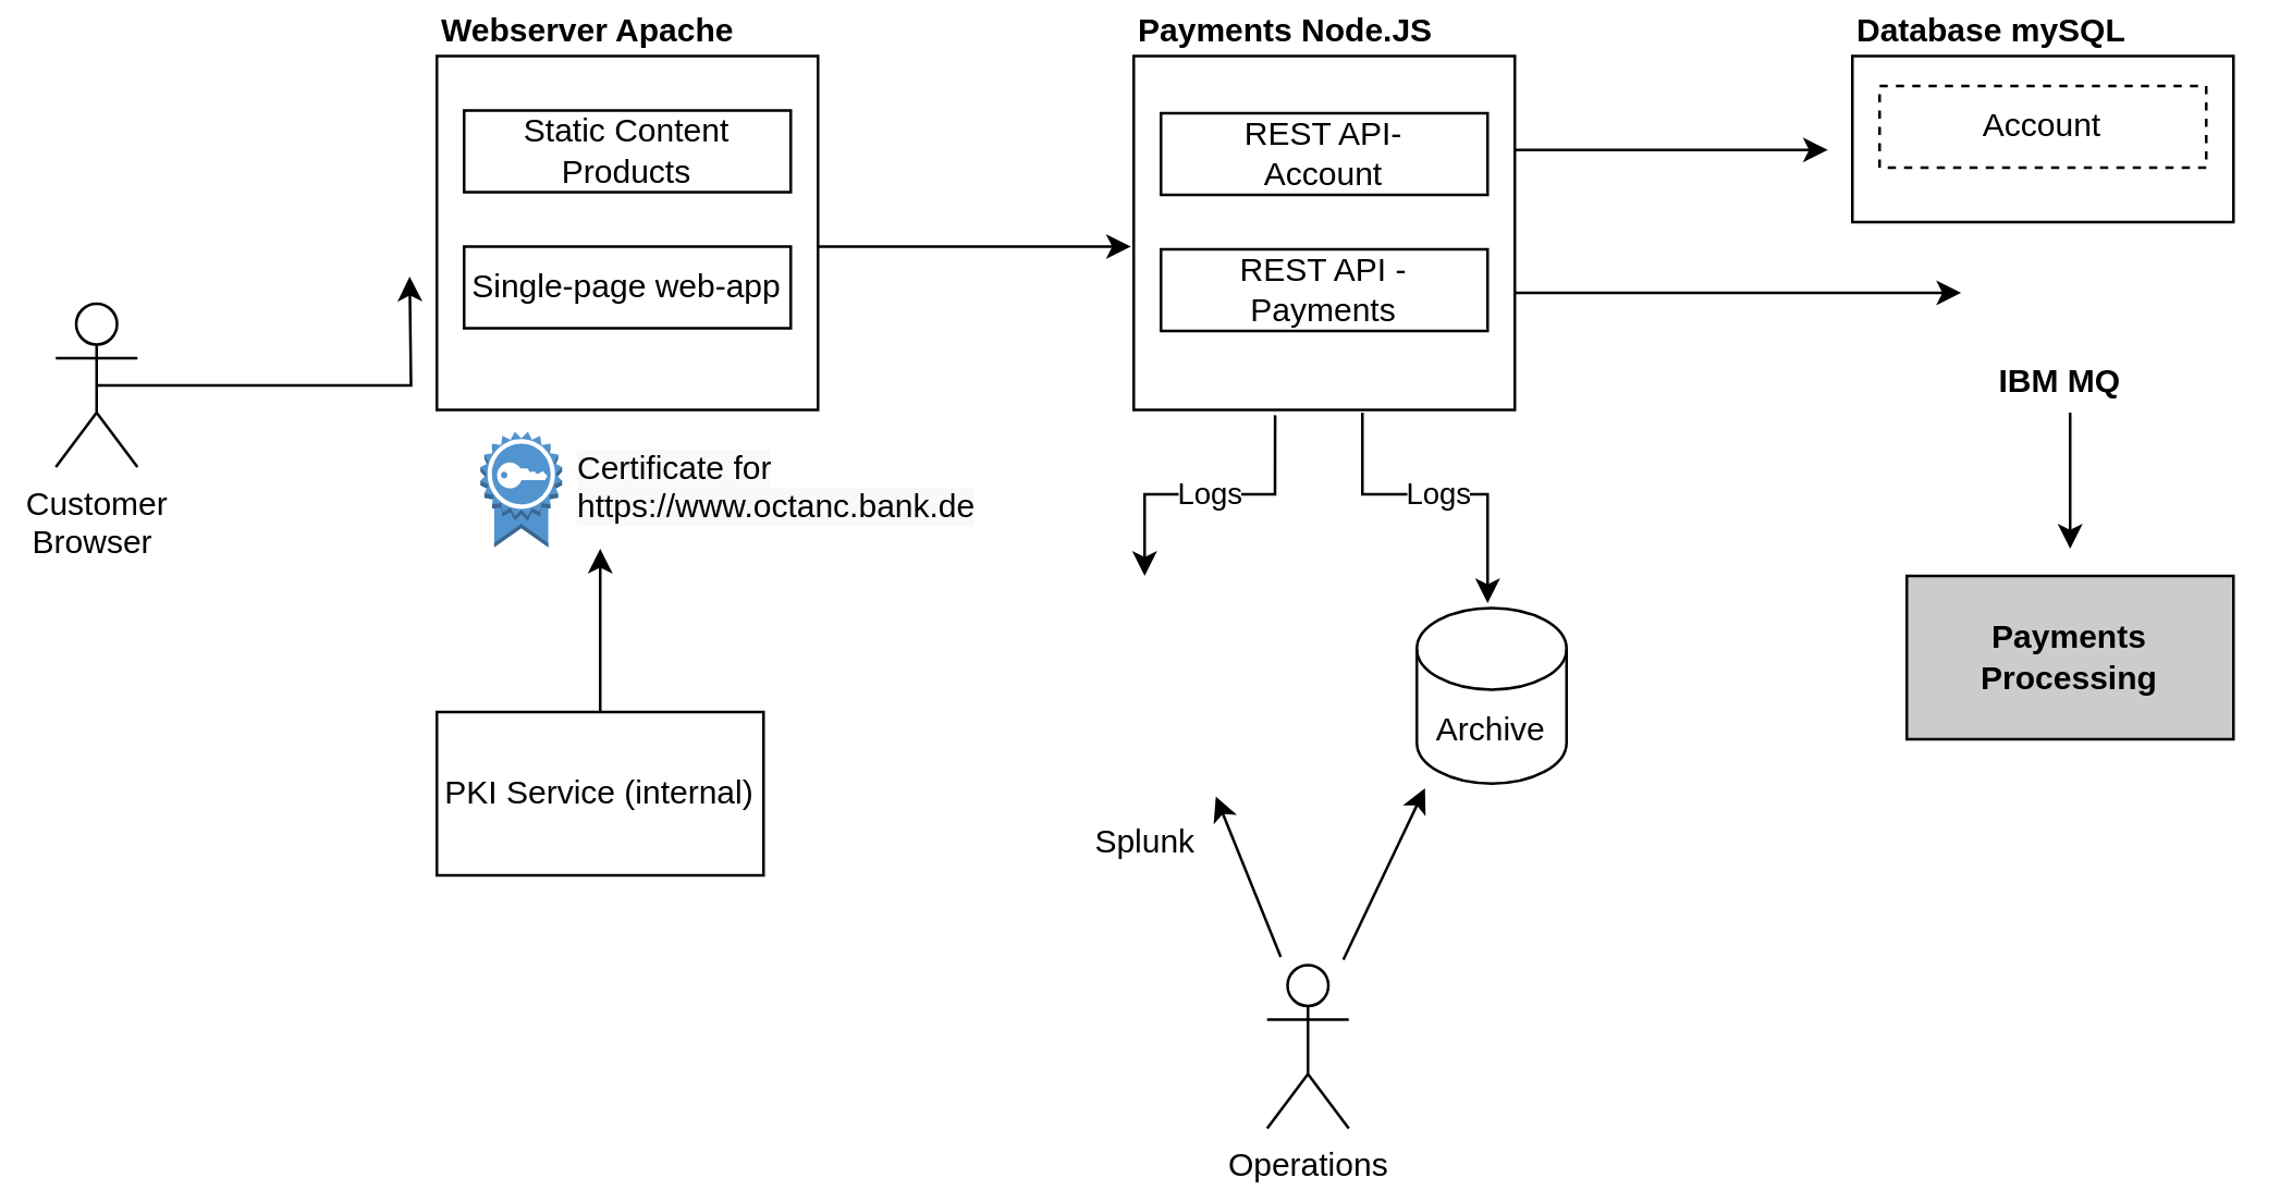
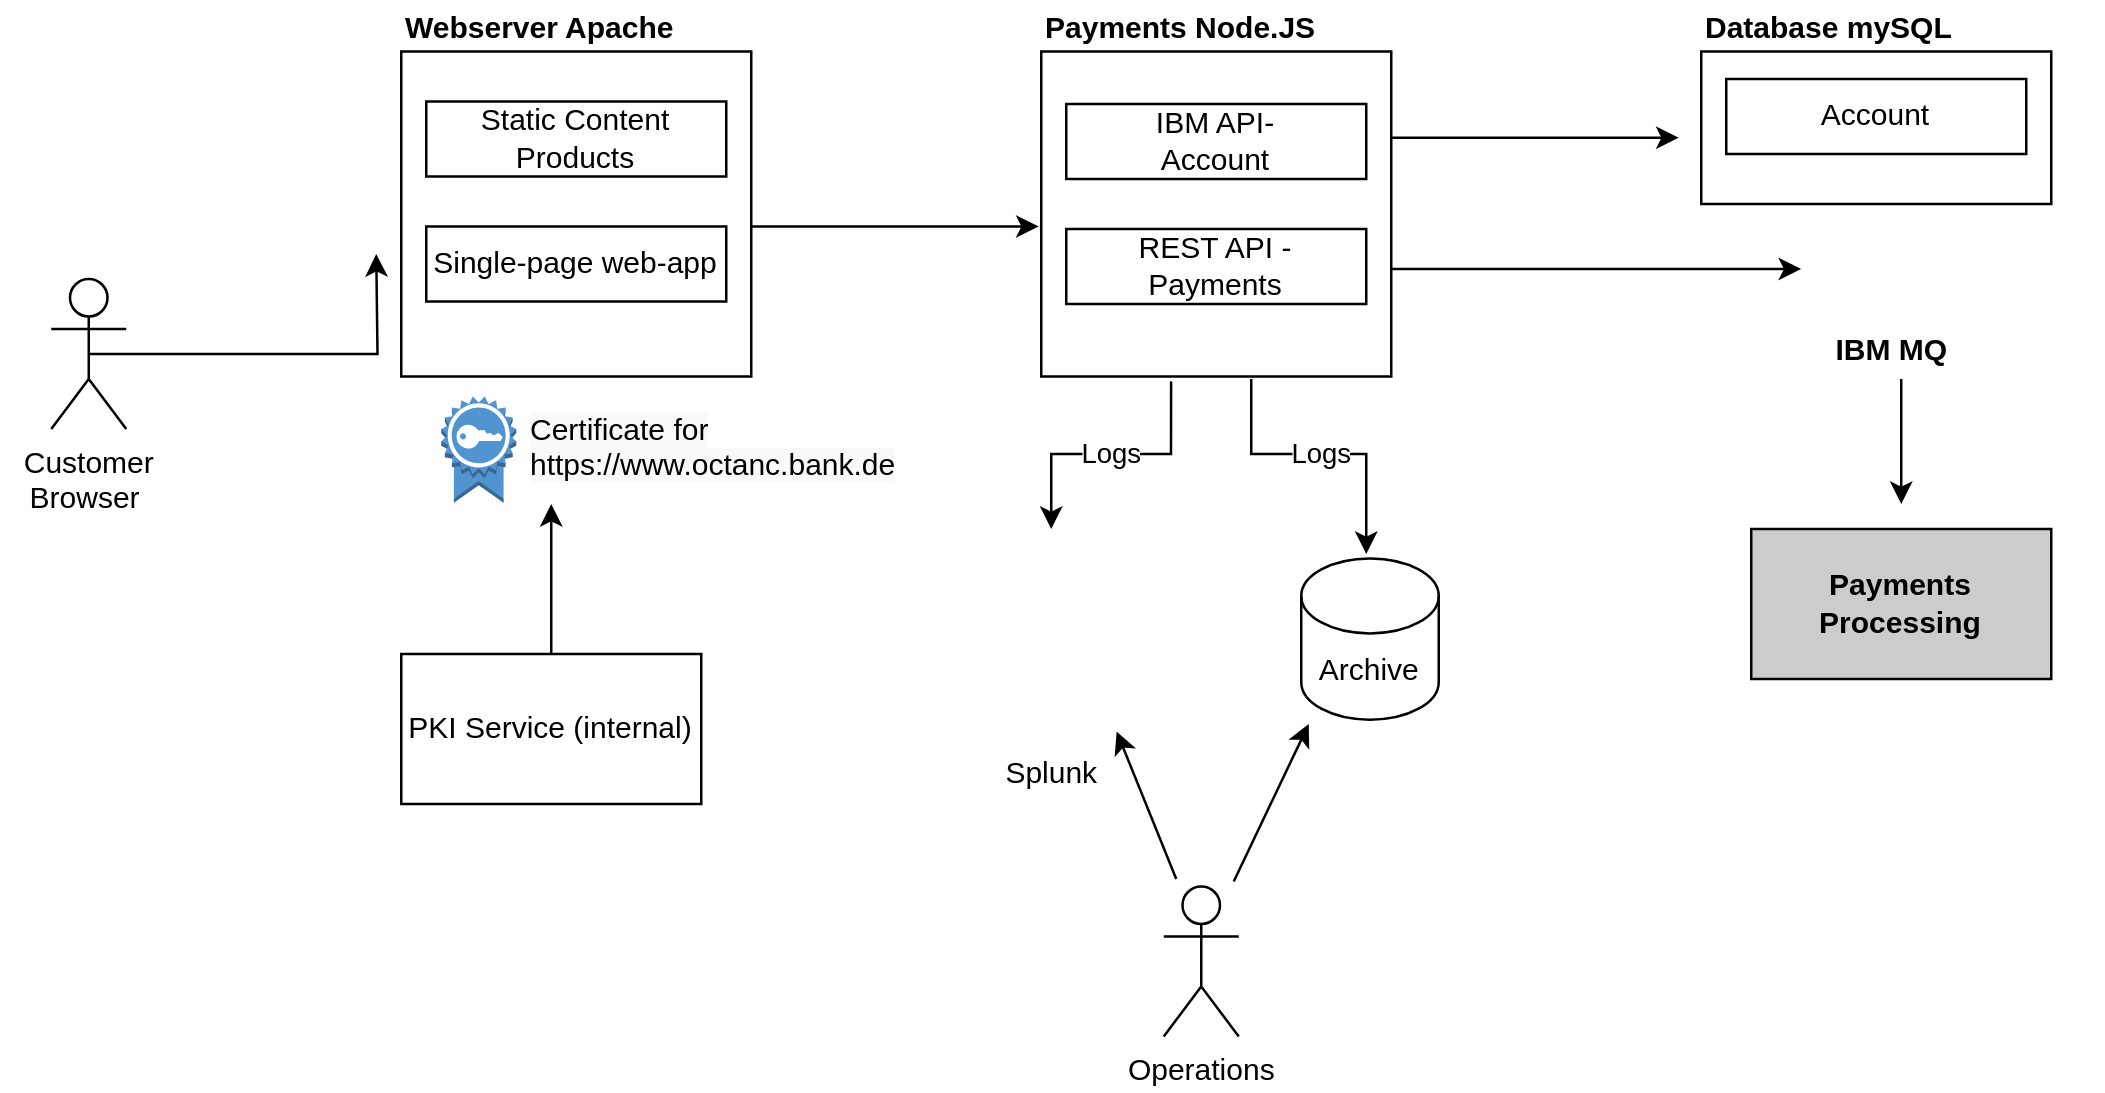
- <mxCell id="16" value="Account" style="rounded=0;whiteSpace=wrap;html=1;dashed=1;" parent="1" vertex="1"><mxGeometry x="690" y="31" width="120" height="30" as="geometry" /></mxCell>
+ <mxCell id="16" value="Account" style="rounded=0;whiteSpace=wrap;html=1;" parent="1" vertex="1"><mxGeometry x="690" y="31" width="120" height="30" as="geometry" /></mxCell>
- <mxCell id="6" value="REST API- &lt;br&gt;Account" style="rounded=0;whiteSpace=wrap;html=1;" parent="1" vertex="1"><mxGeometry x="426" y="41" width="120" height="30" as="geometry" /></mxCell>
+ <mxCell id="6" value="IBM API- &lt;br&gt;Account" style="rounded=0;whiteSpace=wrap;html=1;" parent="1" vertex="1"><mxGeometry x="426" y="41" width="120" height="30" as="geometry" /></mxCell>
